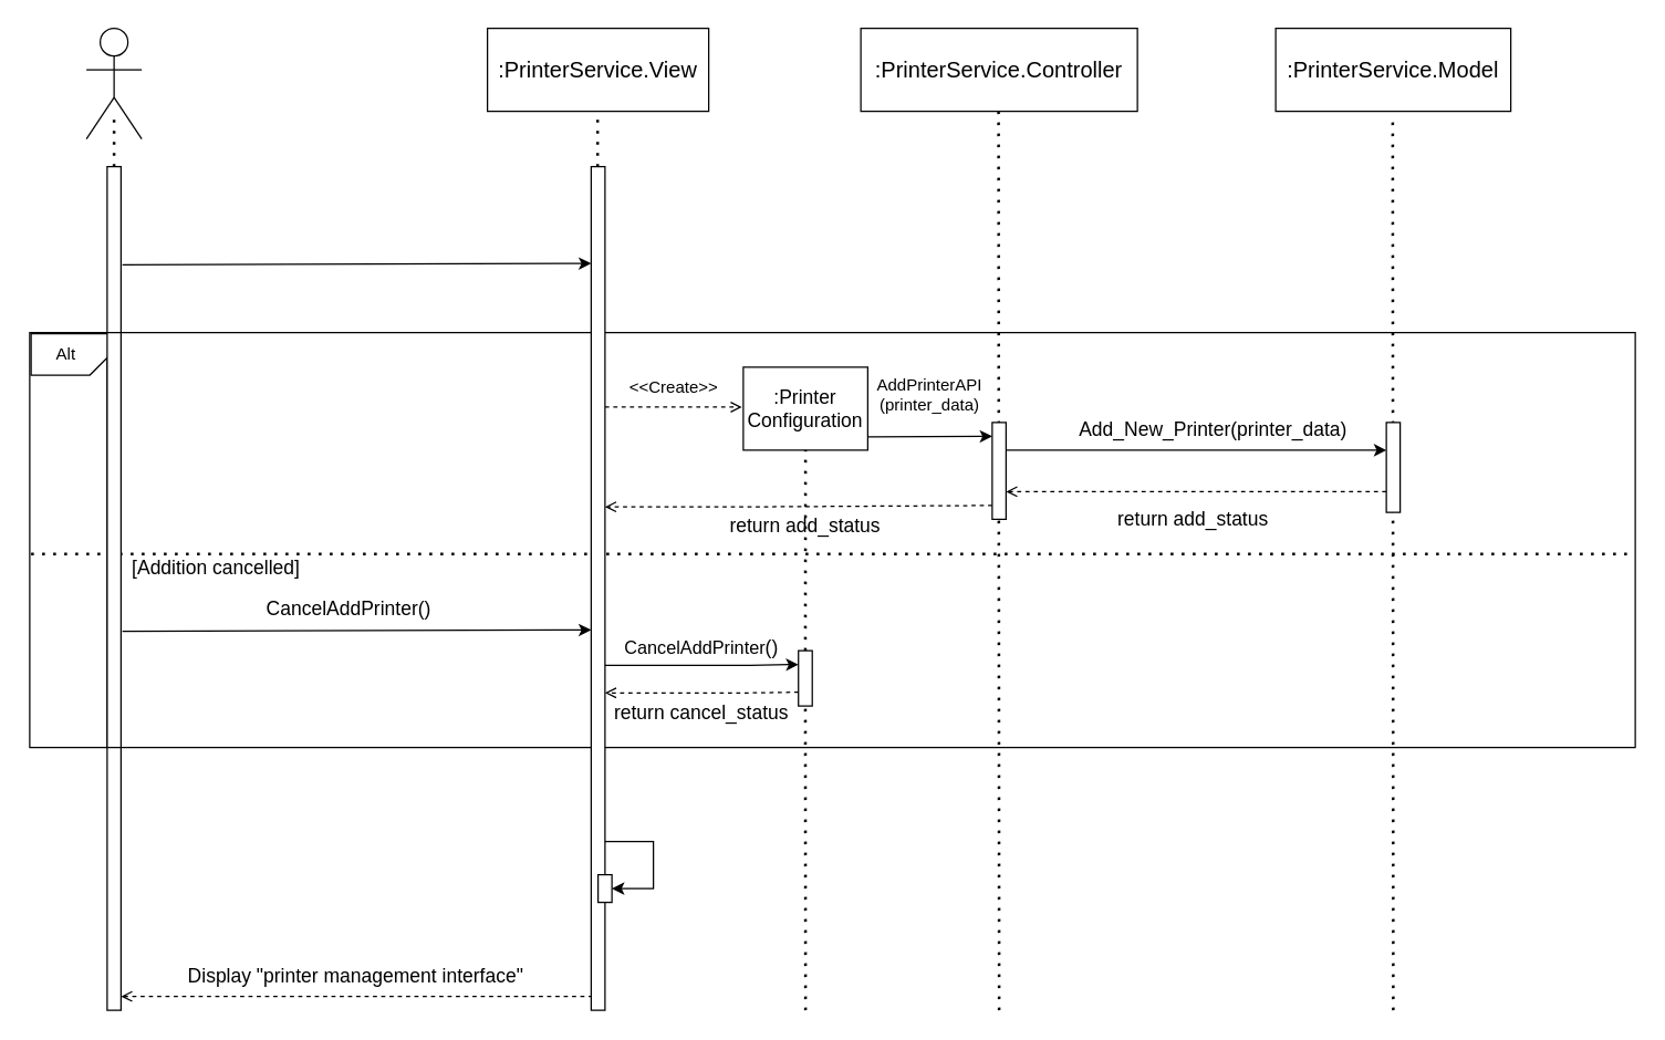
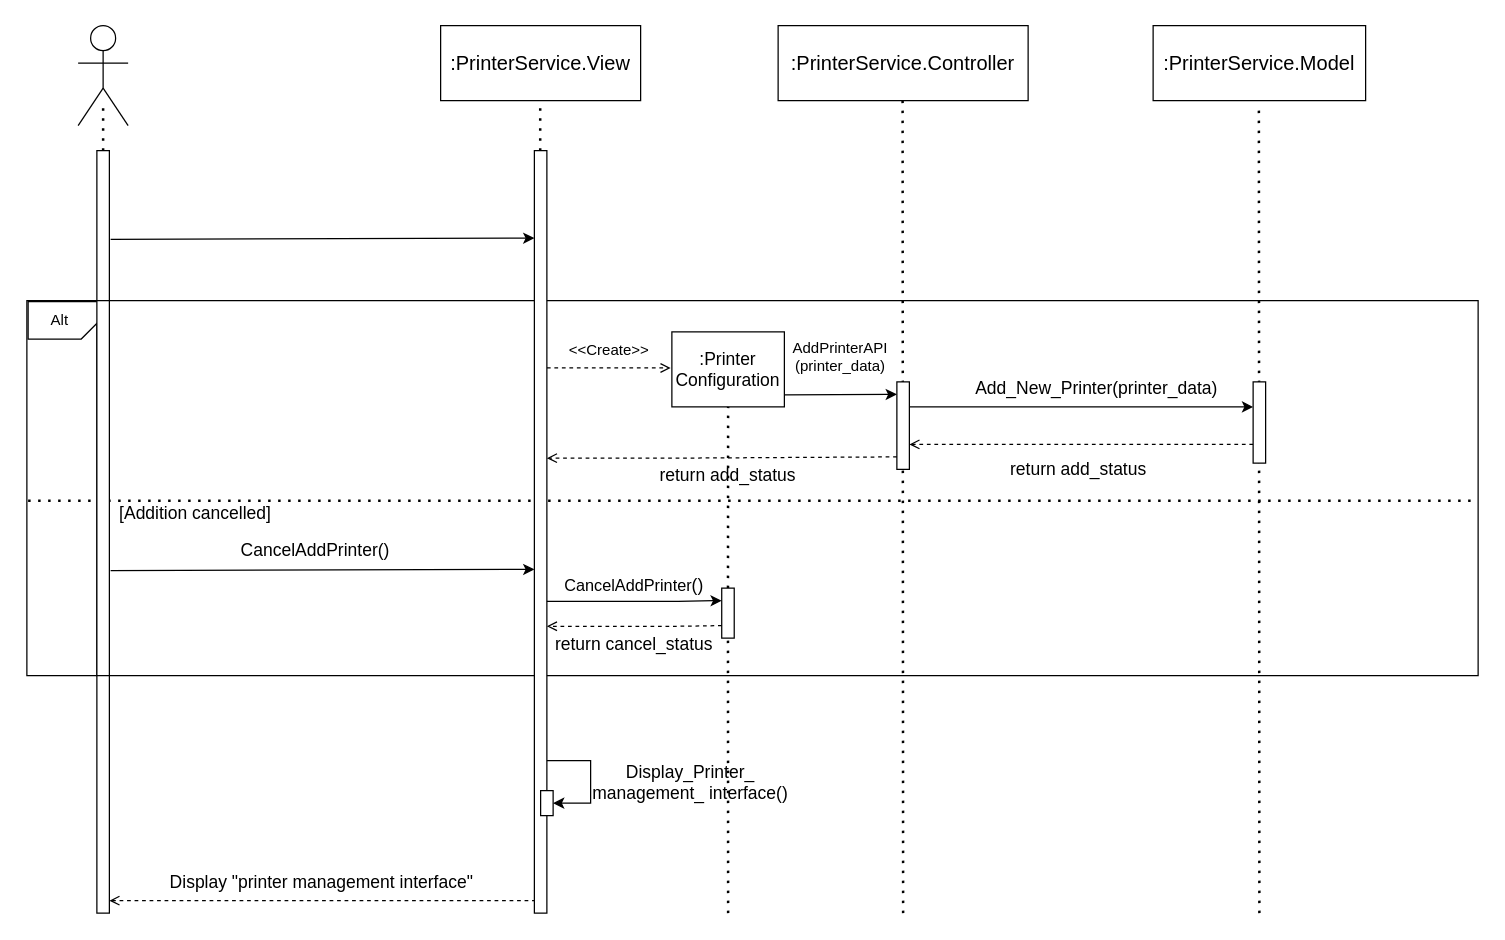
+ <mxCell id="39" value="Display_Printer_ management_ interface()" style="text;html=1;align=center;verticalAlign=middle;whiteSpace=wrap;rounded=0;fontSize=14;" vertex="1" parent="1"><mxGeometry x="462" y="610" width="180" height="30" as="geometry" /></mxCell>
